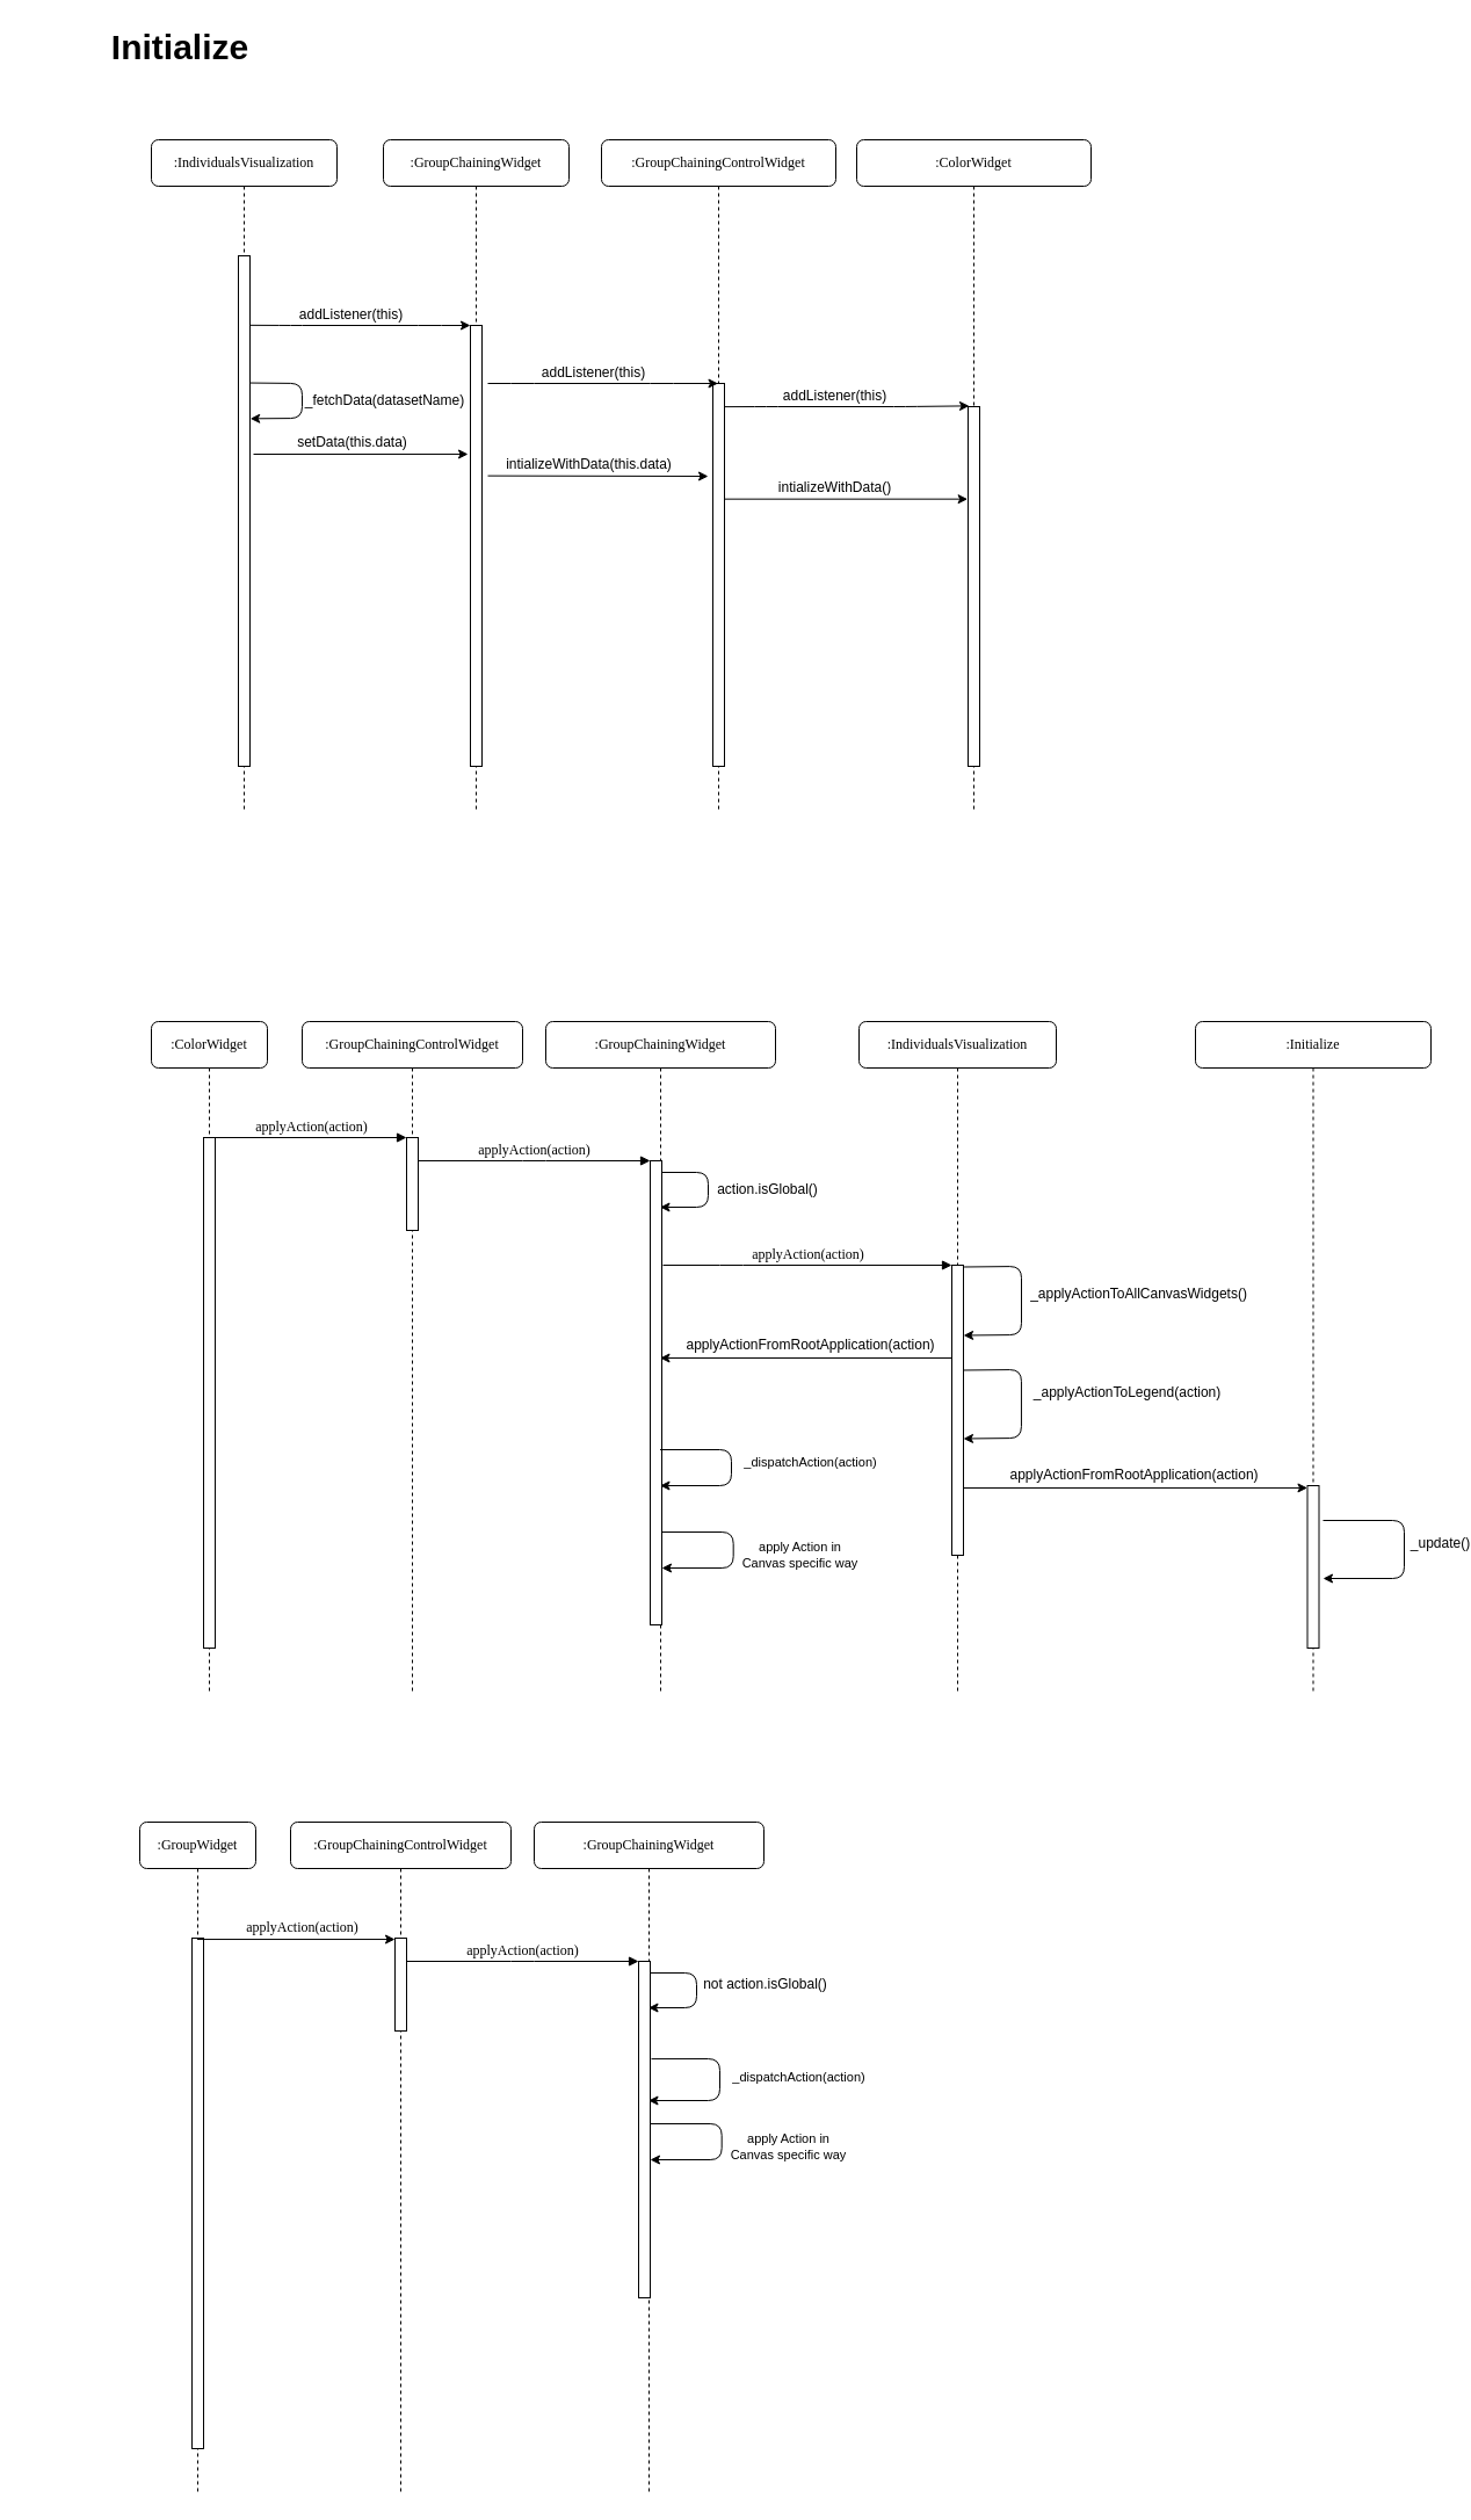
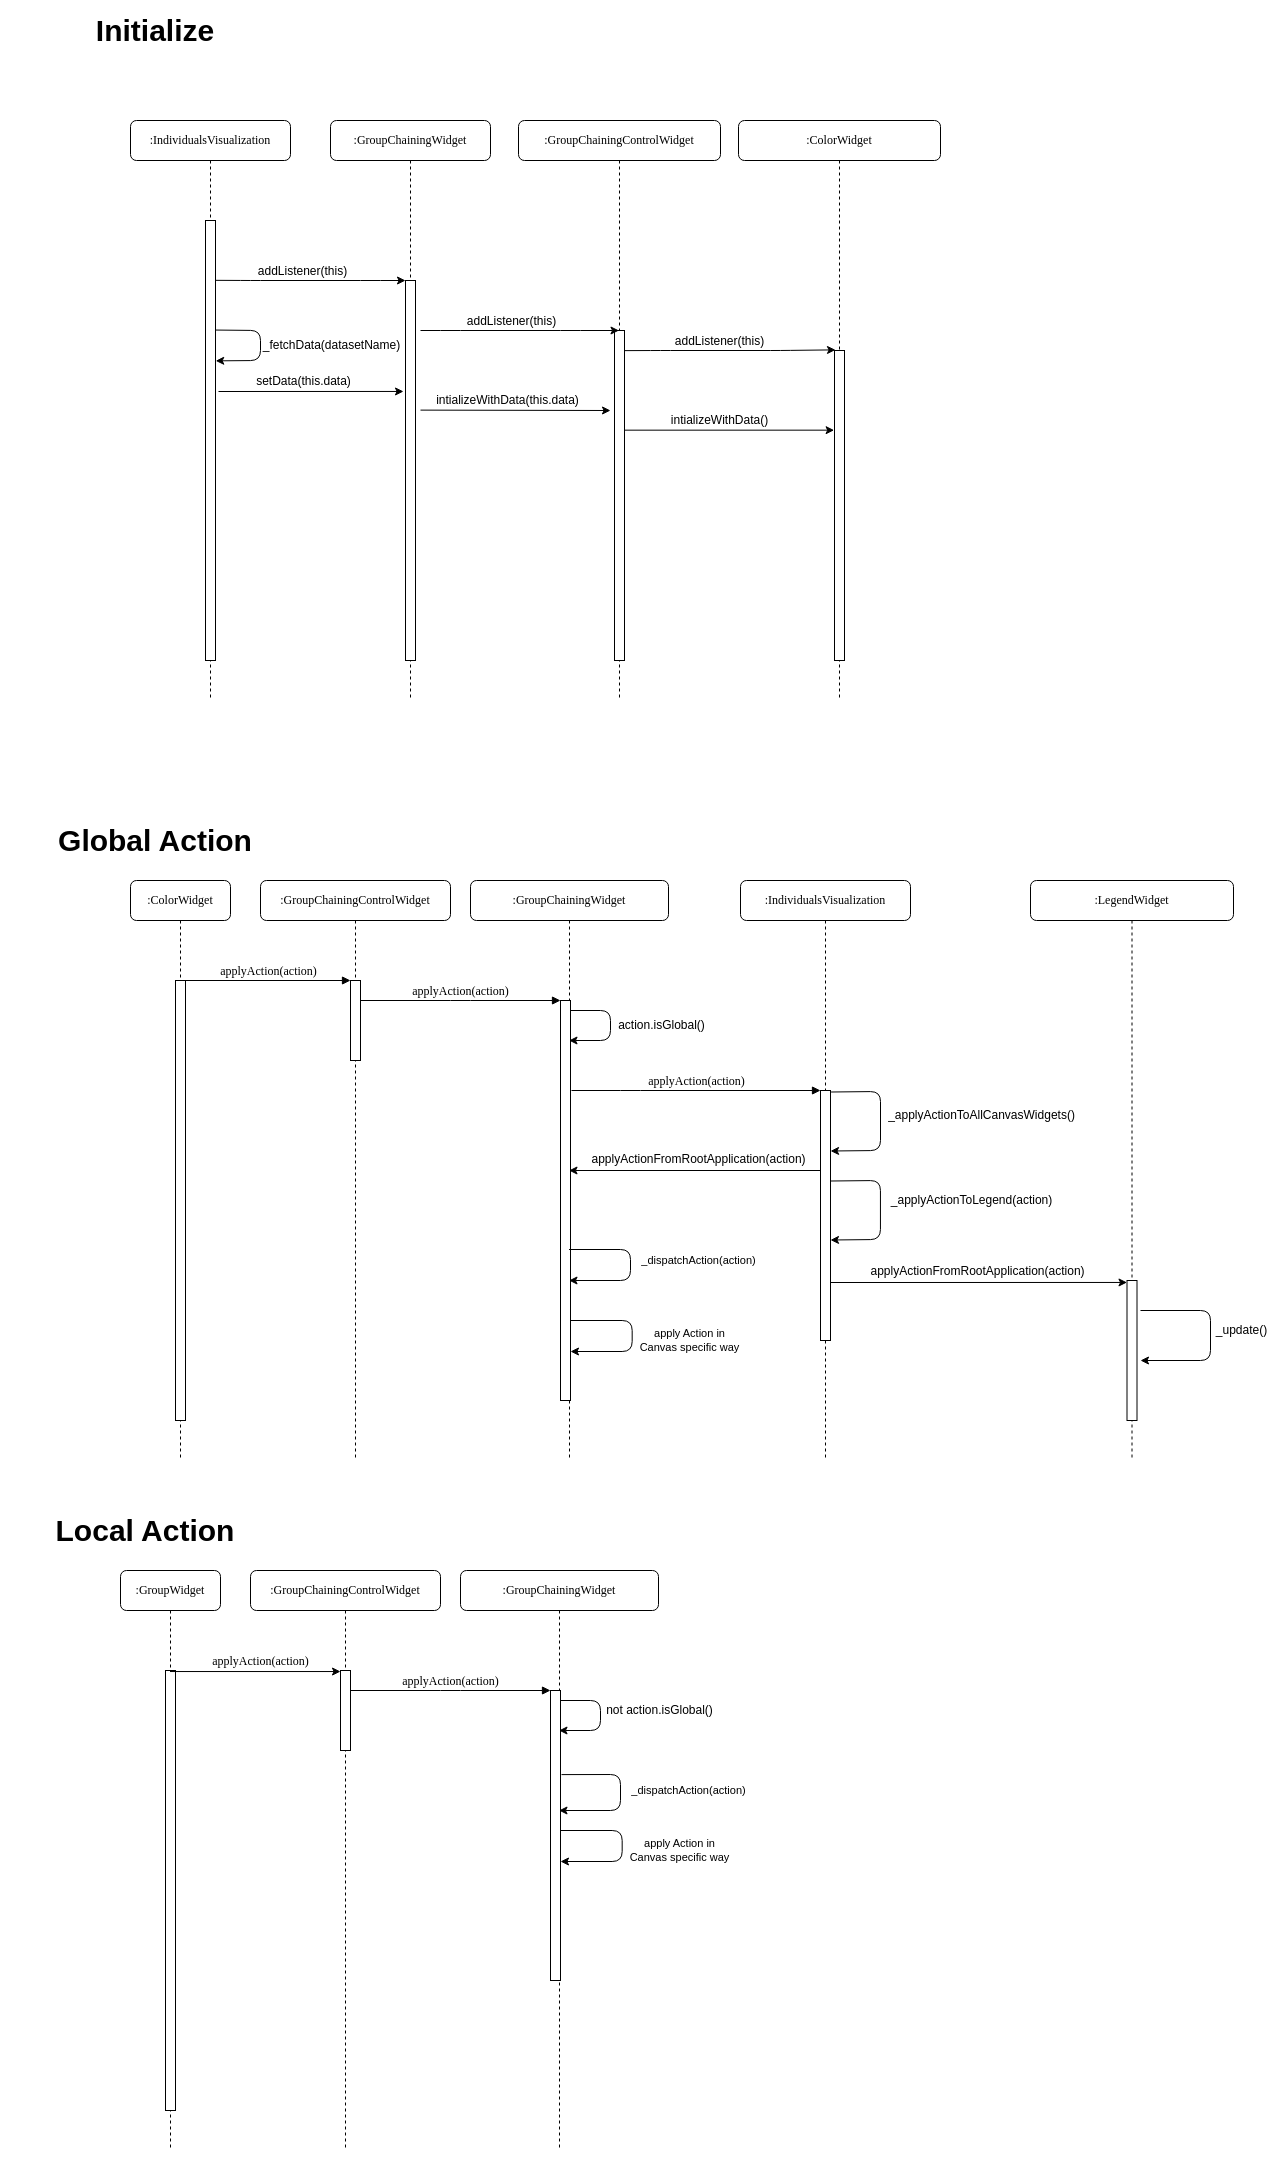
- <mxCell id="60" value="&lt;font style=&quot;font-size: 30px&quot;&gt;&lt;b&gt;Initialize&lt;/b&gt;&lt;/font&gt;" style="text;html=1;strokeColor=none;fillColor=none;align=center;verticalAlign=middle;whiteSpace=wrap;rounded=0;" vertex="1" parent="1"><mxGeometry x="30" y="30" width="250" height="20" as="geometry" /></mxCell>
+ <mxCell id="60" value="&lt;font style=&quot;font-size: 30px&quot;&gt;&lt;b&gt;Initialize&lt;/b&gt;&lt;/font&gt;" style="text;html=1;strokeColor=none;fillColor=none;align=center;verticalAlign=middle;whiteSpace=wrap;rounded=0;" vertex="1" parent="1"><mxGeometry x="30" y="20" width="250" height="20" as="geometry" /></mxCell>
+ <mxCell id="41" value="&lt;font style=&quot;font-size: 30px&quot;&gt;&lt;b&gt;Global Action&lt;/b&gt;&lt;/font&gt;" style="text;html=1;strokeColor=none;fillColor=none;align=center;verticalAlign=middle;whiteSpace=wrap;rounded=0;" vertex="1" parent="1"><mxGeometry x="30" y="830" width="250" height="20" as="geometry" /></mxCell>
- <mxCell id="36" value="&lt;div style=&quot;text-align: left&quot;&gt;:Initialize&lt;br&gt;&lt;/div&gt;" style="shape=umlLifeline;perimeter=lifelinePerimeter;whiteSpace=wrap;html=1;container=1;collapsible=0;recursiveResize=0;outlineConnect=0;rounded=1;shadow=0;comic=0;labelBackgroundColor=none;strokeWidth=1;fontFamily=Verdana;fontSize=12;align=center;" vertex="1" parent="1"><mxGeometry x="1030" y="880" width="203" height="580" as="geometry" /></mxCell>
+ <mxCell id="36" value="&lt;div style=&quot;text-align: left&quot;&gt;:LegendWidget&lt;br&gt;&lt;/div&gt;" style="shape=umlLifeline;perimeter=lifelinePerimeter;whiteSpace=wrap;html=1;container=1;collapsible=0;recursiveResize=0;outlineConnect=0;rounded=1;shadow=0;comic=0;labelBackgroundColor=none;strokeWidth=1;fontFamily=Verdana;fontSize=12;align=center;" vertex="1" parent="1"><mxGeometry x="1030" y="880" width="203" height="580" as="geometry" /></mxCell>
+ <mxCell id="40" value="&lt;font style=&quot;font-size: 30px&quot;&gt;&lt;b&gt;Local Action&lt;/b&gt;&lt;/font&gt;" style="text;html=1;strokeColor=none;fillColor=none;align=center;verticalAlign=middle;whiteSpace=wrap;rounded=0;" vertex="1" parent="1"><mxGeometry y="1520" width="250" height="20" as="geometry" x="20" /></mxCell>
